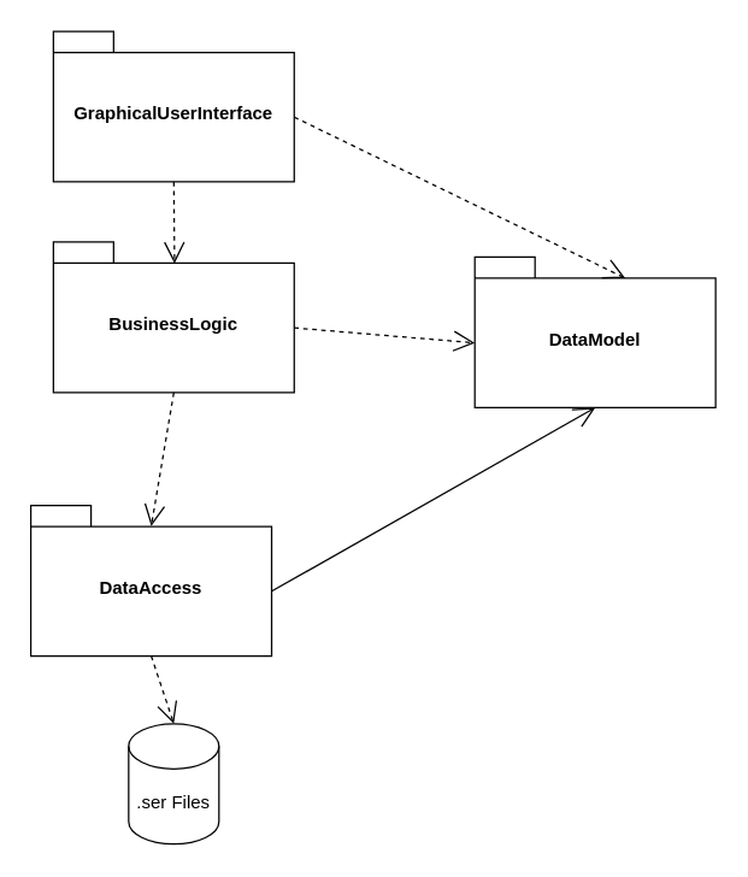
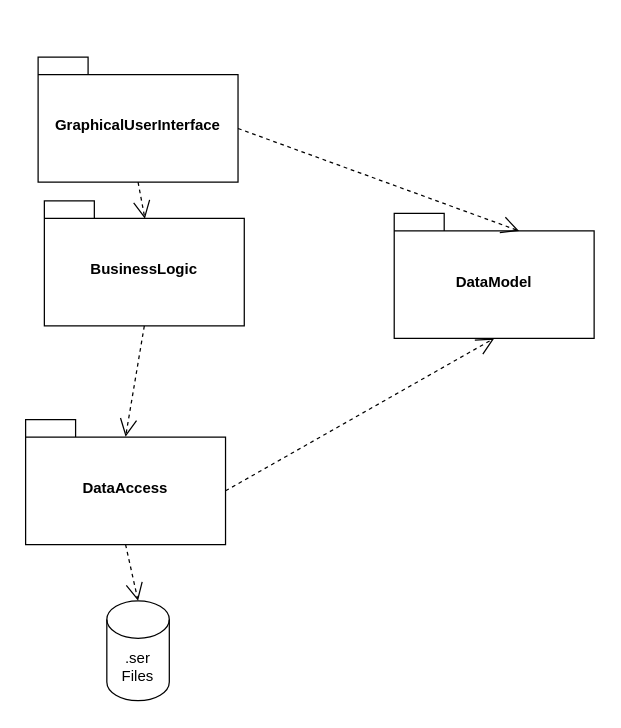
- <mxCell id="5" value="GraphicalUserInterface" style="shape=folder;fontStyle=1;spacingTop=10;tabWidth=40;tabHeight=14;tabPosition=left;html=1;whiteSpace=wrap;" vertex="1" parent="1"><mxGeometry x="35" y="20" width="160" height="100" as="geometry" /></mxCell>
+ <mxCell id="5" value="GraphicalUserInterface" style="shape=folder;fontStyle=1;spacingTop=10;tabWidth=40;tabHeight=14;tabPosition=left;html=1;whiteSpace=wrap;" vertex="1" parent="1"><mxGeometry x="30" y="45" width="160" height="100" as="geometry" /></mxCell>
- <mxCell id="11" value="" style="endArrow=open;endSize=12;dashed=1;html=1;rounded=0;exitX=0;exitY=0;exitDx=160;exitDy=57;exitPerimeter=0;entryX=0;entryY=0;entryDx=0;entryDy=57;entryPerimeter=0;" edge="1" parent="1" source="2" target="4"><mxGeometry width="160" relative="1" as="geometry"><mxPoint x="205" y="407" as="sourcePoint" /><mxPoint x="405" y="280" as="targetPoint" /></mxGeometry></mxCell>
- <mxCell id="10" value="" style="endArrow=open;endSize=12;dashed=0;html=1;rounded=0;exitX=0;exitY=0;exitDx=160;exitDy=57;exitPerimeter=0;entryX=0.5;entryY=1;entryDx=0;entryDy=0;entryPerimeter=0;" edge="1" parent="1" source="3" target="4"><mxGeometry width="160" relative="1" as="geometry"><mxPoint x="355" y="390" as="sourcePoint" /><mxPoint x="355" y="430" as="targetPoint" /></mxGeometry></mxCell>
+ <mxCell id="10" value="" style="endArrow=open;endSize=12;dashed=1;html=1;rounded=0;exitX=0;exitY=0;exitDx=160;exitDy=57;exitPerimeter=0;entryX=0.5;entryY=1;entryDx=0;entryDy=0;entryPerimeter=0;" edge="1" parent="1" source="3" target="4"><mxGeometry width="160" relative="1" as="geometry"><mxPoint x="355" y="390" as="sourcePoint" /><mxPoint x="355" y="430" as="targetPoint" /></mxGeometry></mxCell>
- <mxCell id="6" value=".ser Files" style="shape=cylinder3;whiteSpace=wrap;html=1;boundedLbl=1;backgroundOutline=1;size=15;" vertex="1" parent="1"><mxGeometry x="85" y="480" width="60" height="80" as="geometry" /></mxCell>
+ <mxCell id="6" value=".ser Files" style="shape=cylinder3;whiteSpace=wrap;html=1;boundedLbl=1;backgroundOutline=1;size=15;" vertex="1" parent="1"><mxGeometry x="85" y="480" width="50" height="80" as="geometry" /></mxCell>
